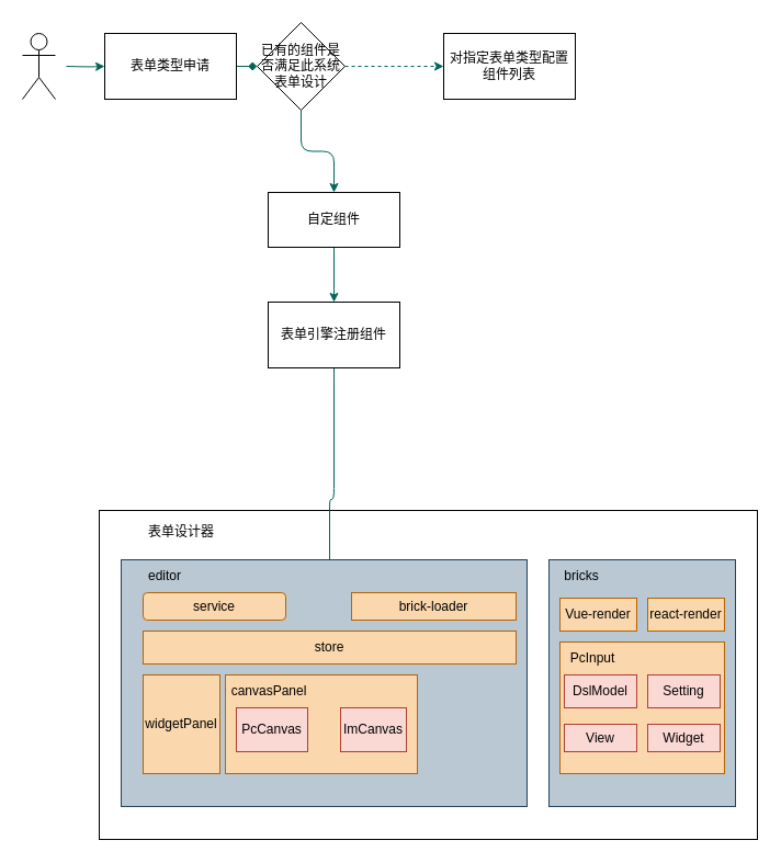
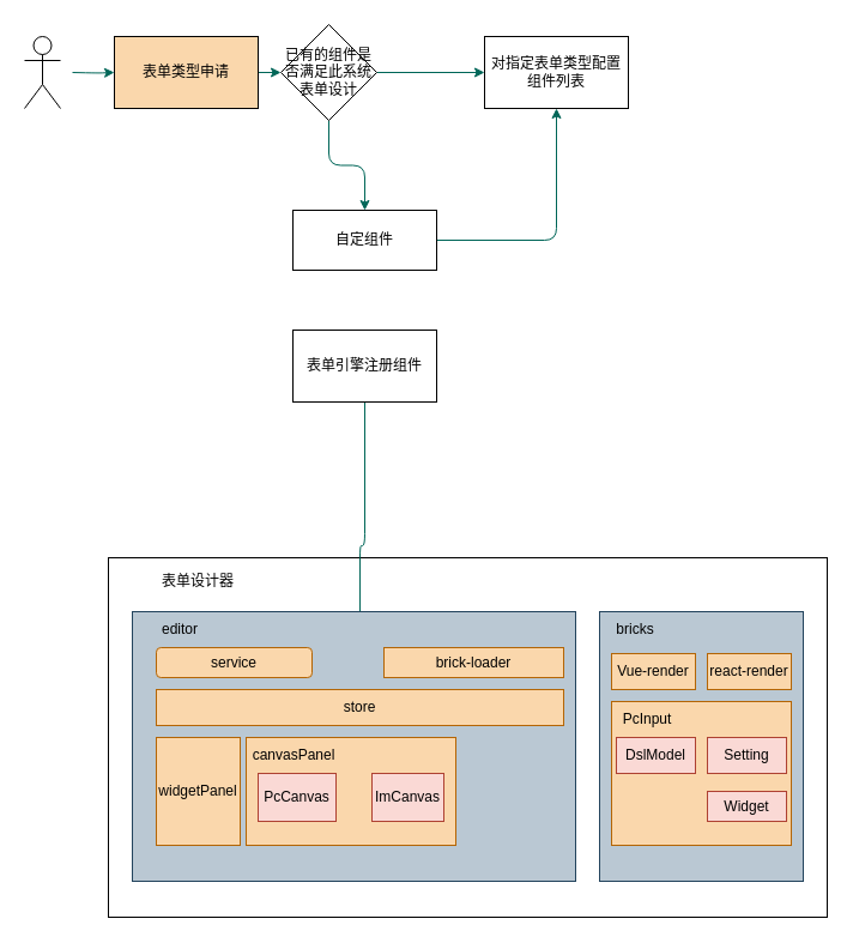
- <mxCell id="8" value="表单类型申请" style="whiteSpace=wrap;html=1;rounded=0;sketch=0;" vertex="1" parent="1"><mxGeometry x="95" y="30" width="120" height="60" as="geometry" /></mxCell>
+ <mxCell id="8" value="表单类型申请" style="whiteSpace=wrap;html=1;rounded=0;sketch=0;fillColor=#fad7ac;" vertex="1" parent="1"><mxGeometry x="95" y="30" width="120" height="60" as="geometry" /></mxCell>
- <mxCell id="7" style="edgeStyle=orthogonalEdgeStyle;curved=0;rounded=1;sketch=0;orthogonalLoop=1;jettySize=auto;html=1;exitX=1;exitY=0.5;exitDx=0;exitDy=0;entryX=0;entryY=0.5;entryDx=0;entryDy=0;fontColor=default;strokeColor=#006658;fillColor=#21C0A5;endArrow=diamond;" edge="1" parent="1" source="8" target="12"><mxGeometry relative="1" as="geometry" /></mxCell>
+ <mxCell id="7" style="edgeStyle=orthogonalEdgeStyle;curved=0;rounded=1;sketch=0;orthogonalLoop=1;jettySize=auto;html=1;exitX=1;exitY=0.5;exitDx=0;exitDy=0;entryX=0;entryY=0.5;entryDx=0;entryDy=0;fontColor=default;strokeColor=#006658;fillColor=#21C0A5;" edge="1" parent="1" source="8" target="12"><mxGeometry relative="1" as="geometry" /></mxCell>
- <mxCell id="11" value="" style="edgeStyle=orthogonalEdgeStyle;curved=0;rounded=1;sketch=0;orthogonalLoop=1;jettySize=auto;html=1;fontColor=default;strokeColor=#006658;fillColor=#21C0A5;dashed=1;" edge="1" parent="1" source="12" target="15"><mxGeometry relative="1" as="geometry" /></mxCell>
+ <mxCell id="11" value="" style="edgeStyle=orthogonalEdgeStyle;curved=0;rounded=1;sketch=0;orthogonalLoop=1;jettySize=auto;html=1;fontColor=default;strokeColor=#006658;fillColor=#21C0A5;" edge="1" parent="1" source="12" target="15"><mxGeometry relative="1" as="geometry" /></mxCell>
- <mxCell id="13" value="" style="edgeStyle=orthogonalEdgeStyle;curved=0;rounded=1;sketch=0;orthogonalLoop=1;jettySize=auto;html=1;fontColor=default;strokeColor=#006658;fillColor=#21C0A5;" edge="1" parent="1" source="14" target="17"><mxGeometry relative="1" as="geometry" /></mxCell>
+ <mxCell id="13" value="" style="edgeStyle=orthogonalEdgeStyle;curved=0;rounded=1;sketch=0;orthogonalLoop=1;jettySize=auto;html=1;fontColor=default;strokeColor=#006658;fillColor=#21C0A5;" edge="1" parent="1" source="14" target="15"><mxGeometry relative="1" as="geometry" /></mxCell>
- <mxCell id="34" value="View" style="rounded=0;whiteSpace=wrap;html=1;sketch=0;strokeColor=#ae4132;fillColor=#fad9d5;fontColor=default;" vertex="1" parent="1"><mxGeometry x="514" y="660" width="66" height="25" as="geometry" /></mxCell>
